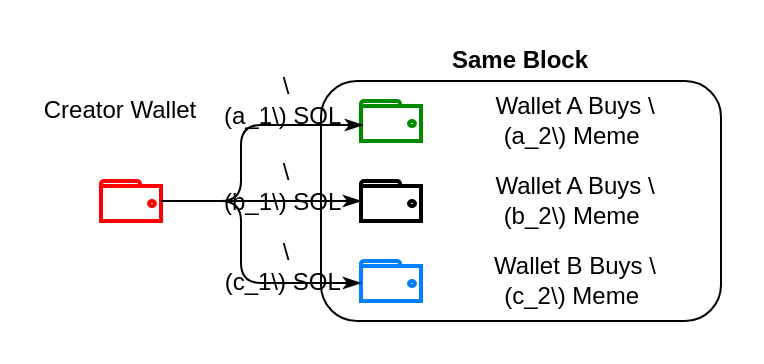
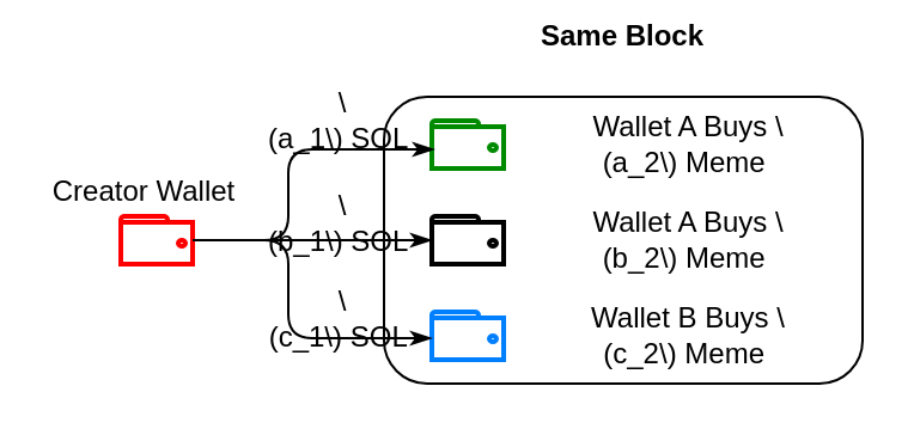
- <mxCell id="4" value="&lt;b&gt;Same Block&lt;/b&gt;" style="text;html=1;align=center;verticalAlign=middle;whiteSpace=wrap;rounded=0;" parent="1" vertex="1"><mxGeometry x="220" y="20" width="80" height="20" as="geometry" /></mxCell>
+ <mxCell id="4" value="&lt;b&gt;Same Block&lt;/b&gt;" style="text;html=1;align=center;verticalAlign=middle;whiteSpace=wrap;rounded=0;" parent="1" vertex="1"><mxGeometry x="220" y="5" width="80" height="20" as="geometry" /></mxCell>
- <mxCell id="5" value="Creator Wallet" style="text;html=1;align=center;verticalAlign=middle;whiteSpace=wrap;rounded=0;" parent="1" vertex="1"><mxGeometry x="20" y="45" width="80" height="20" as="geometry" /></mxCell>
+ <mxCell id="5" value="Creator Wallet" style="text;html=1;align=center;verticalAlign=middle;whiteSpace=wrap;rounded=0;" parent="1" vertex="1"><mxGeometry x="20" y="70" width="80" height="20" as="geometry" /></mxCell>
